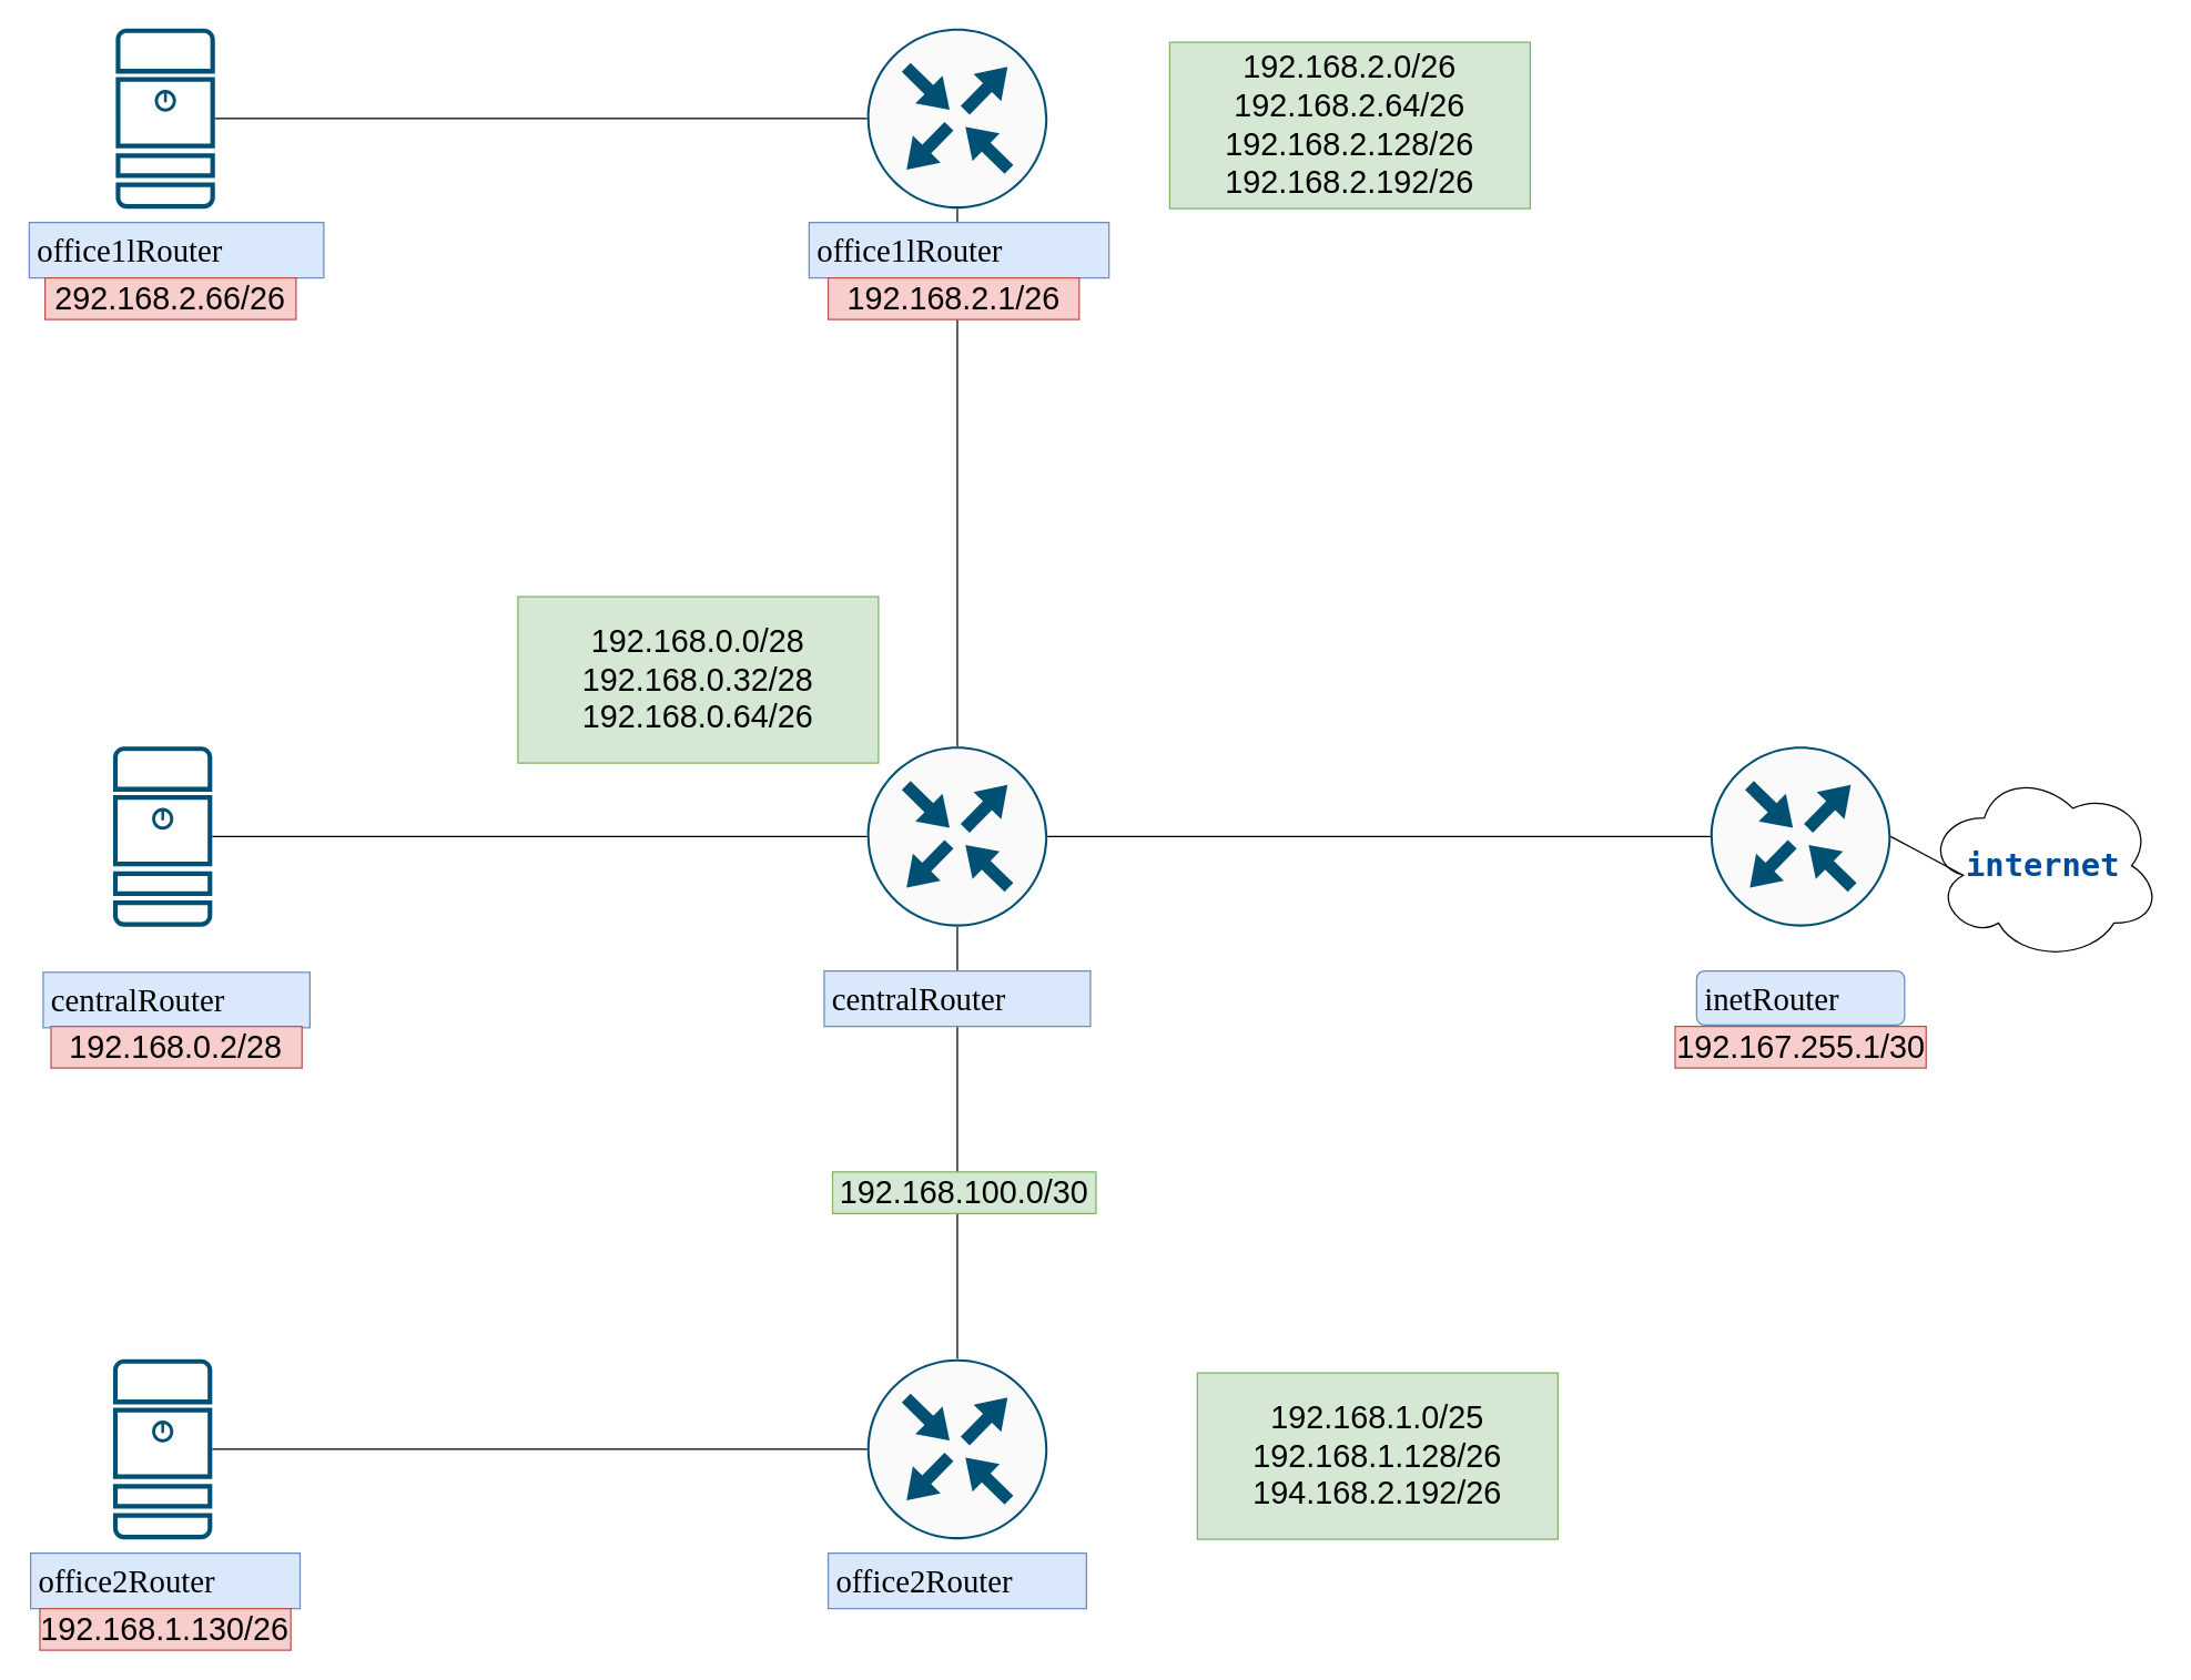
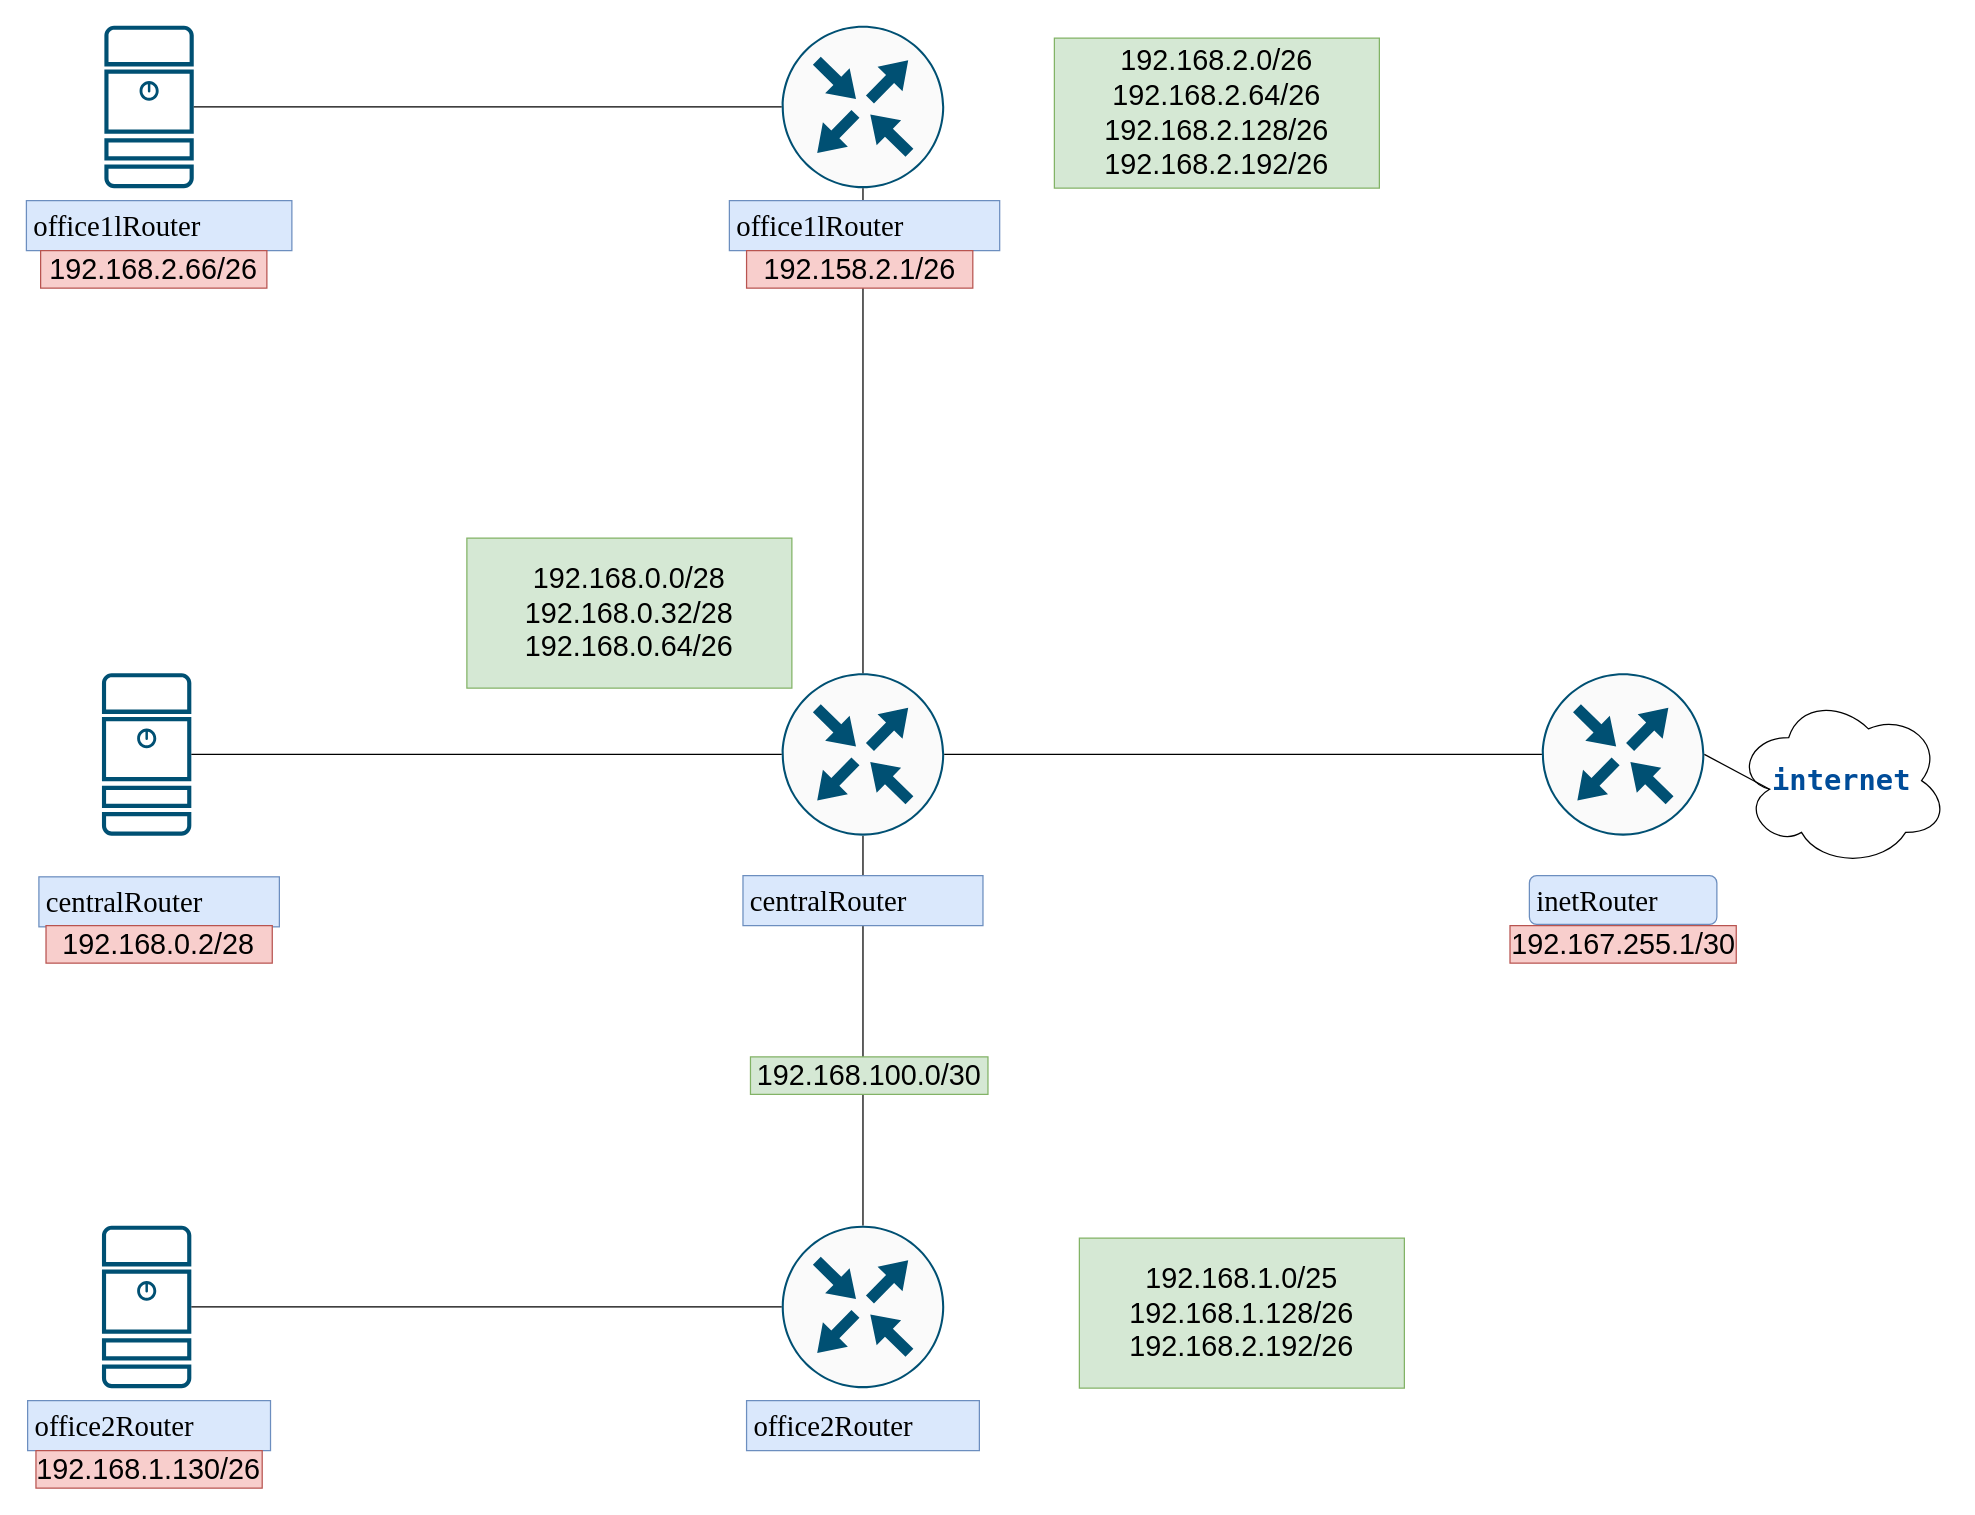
- <mxCell id="32" value="&lt;font style=&quot;font-size: 23px&quot;&gt;292.168.2.66/26&lt;/font&gt;" style="text;html=1;strokeColor=#b85450;fillColor=#f8cecc;align=center;verticalAlign=middle;whiteSpace=wrap;rounded=0;" vertex="1" parent="30"><mxGeometry x="11.38" y="40" width="181" height="30" as="geometry" /></mxCell>
+ <mxCell id="32" value="&lt;font style=&quot;font-size: 23px&quot;&gt;192.168.2.66/26&lt;/font&gt;" style="text;html=1;strokeColor=#b85450;fillColor=#f8cecc;align=center;verticalAlign=middle;whiteSpace=wrap;rounded=0;" vertex="1" parent="30"><mxGeometry x="11.38" y="40" width="181" height="30" as="geometry" /></mxCell>
- <mxCell id="15" value="&lt;font style=&quot;font-size: 23px&quot;&gt;192.168.2.1/26&lt;/font&gt;" style="text;html=1;strokeColor=#b85450;fillColor=#f8cecc;align=center;verticalAlign=middle;whiteSpace=wrap;rounded=0;" vertex="1" parent="13"><mxGeometry x="13.75" y="40" width="181" height="30" as="geometry" /></mxCell>
+ <mxCell id="15" value="&lt;font style=&quot;font-size: 23px&quot;&gt;192.158.2.1/26&lt;/font&gt;" style="text;html=1;strokeColor=#b85450;fillColor=#f8cecc;align=center;verticalAlign=middle;whiteSpace=wrap;rounded=0;" vertex="1" parent="13"><mxGeometry x="13.75" y="40" width="181" height="30" as="geometry" /></mxCell>
- <mxCell id="39" value="&lt;font style=&quot;font-size: 23px&quot;&gt;192.168.1.0/25&lt;br&gt;192.168.1.128/26&lt;br&gt;194.168.2.192/26&lt;br&gt;&lt;/font&gt;" style="text;html=1;strokeColor=#82b366;fillColor=#d5e8d4;align=center;verticalAlign=middle;whiteSpace=wrap;rounded=0;" vertex="1" parent="1"><mxGeometry x="863" y="990" width="260" height="120" as="geometry" /></mxCell>
+ <mxCell id="39" value="&lt;font style=&quot;font-size: 23px&quot;&gt;192.168.1.0/25&lt;br&gt;192.168.1.128/26&lt;br&gt;192.168.2.192/26&lt;br&gt;&lt;/font&gt;" style="text;html=1;strokeColor=#82b366;fillColor=#d5e8d4;align=center;verticalAlign=middle;whiteSpace=wrap;rounded=0;" vertex="1" parent="1"><mxGeometry x="863" y="990" width="260" height="120" as="geometry" /></mxCell>
